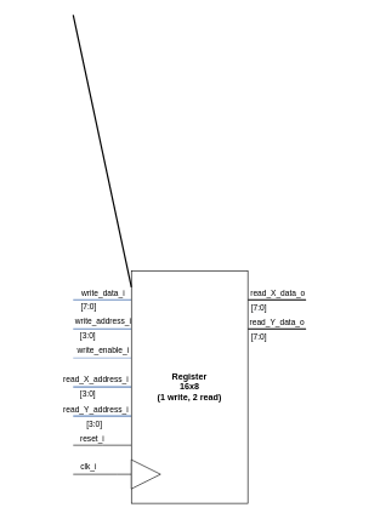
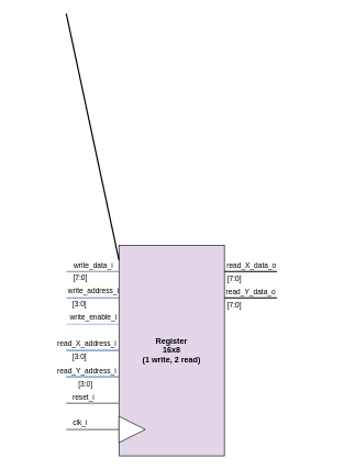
- <mxCell id="26" value="&lt;div&gt;&lt;b&gt;Register&lt;/b&gt;&lt;/div&gt;&lt;div&gt;&lt;b&gt;16x8&lt;/b&gt;&lt;/div&gt;&lt;div&gt;&lt;b&gt;(1 write, 2 read)&lt;br&gt;&lt;/b&gt;&lt;/div&gt;" style="rounded=0;whiteSpace=wrap;html=1;" parent="1" vertex="1"><mxGeometry x="180" y="372" width="160" height="320" as="geometry" /></mxCell>
+ <mxCell id="26" value="&lt;div&gt;&lt;b&gt;Register&lt;/b&gt;&lt;/div&gt;&lt;div&gt;&lt;b&gt;16x8&lt;/b&gt;&lt;/div&gt;&lt;div&gt;&lt;b&gt;(1 write, 2 read)&lt;br&gt;&lt;/b&gt;&lt;/div&gt;" style="rounded=0;whiteSpace=wrap;html=1;fillColor=#e1d5e7;" parent="1" vertex="1"><mxGeometry x="180" y="372" width="160" height="320" as="geometry" /></mxCell>
